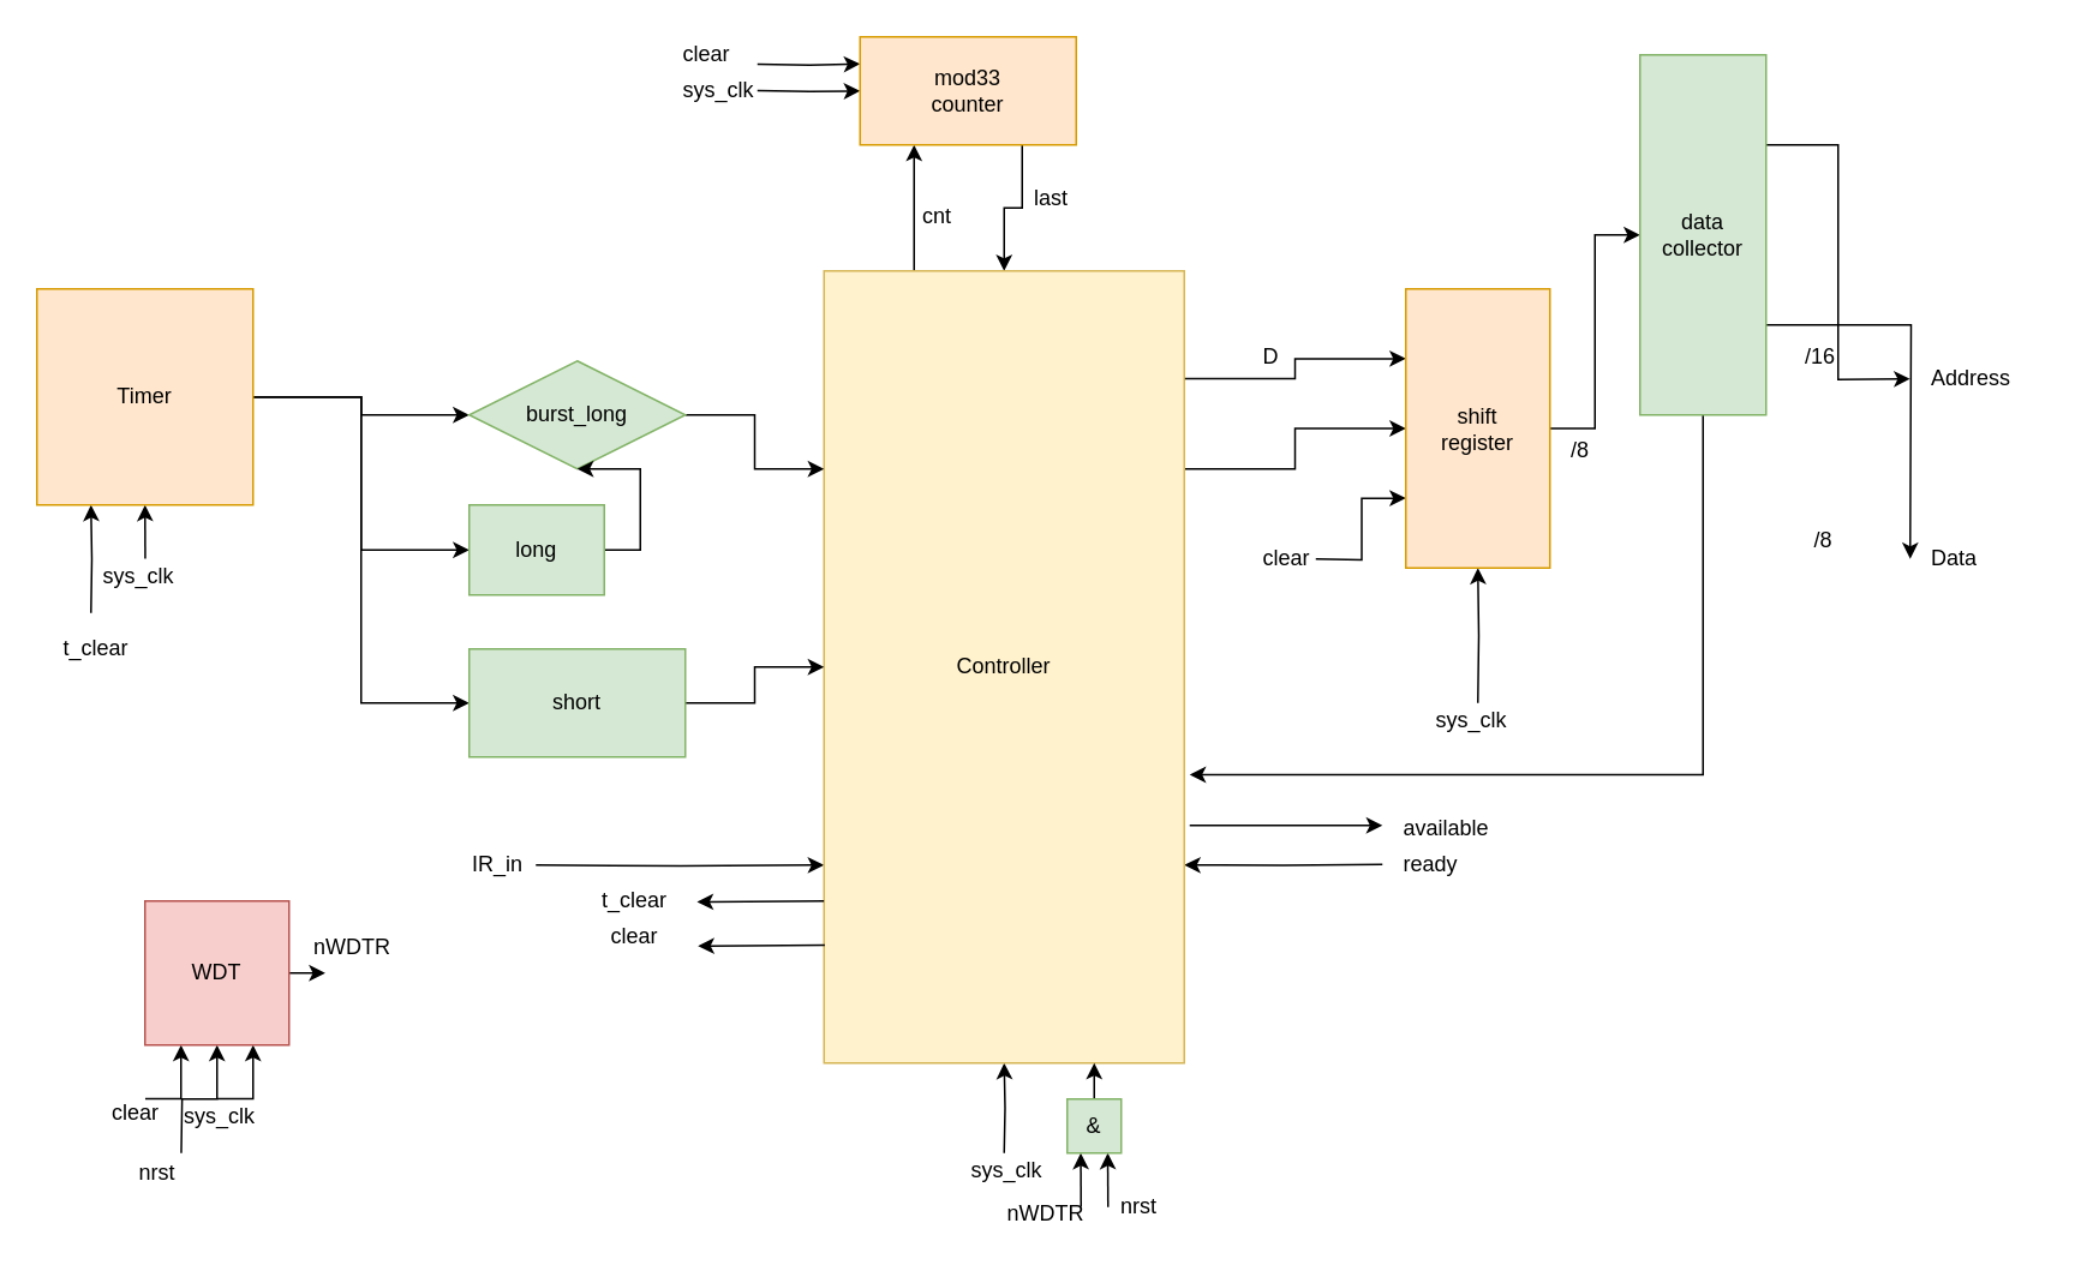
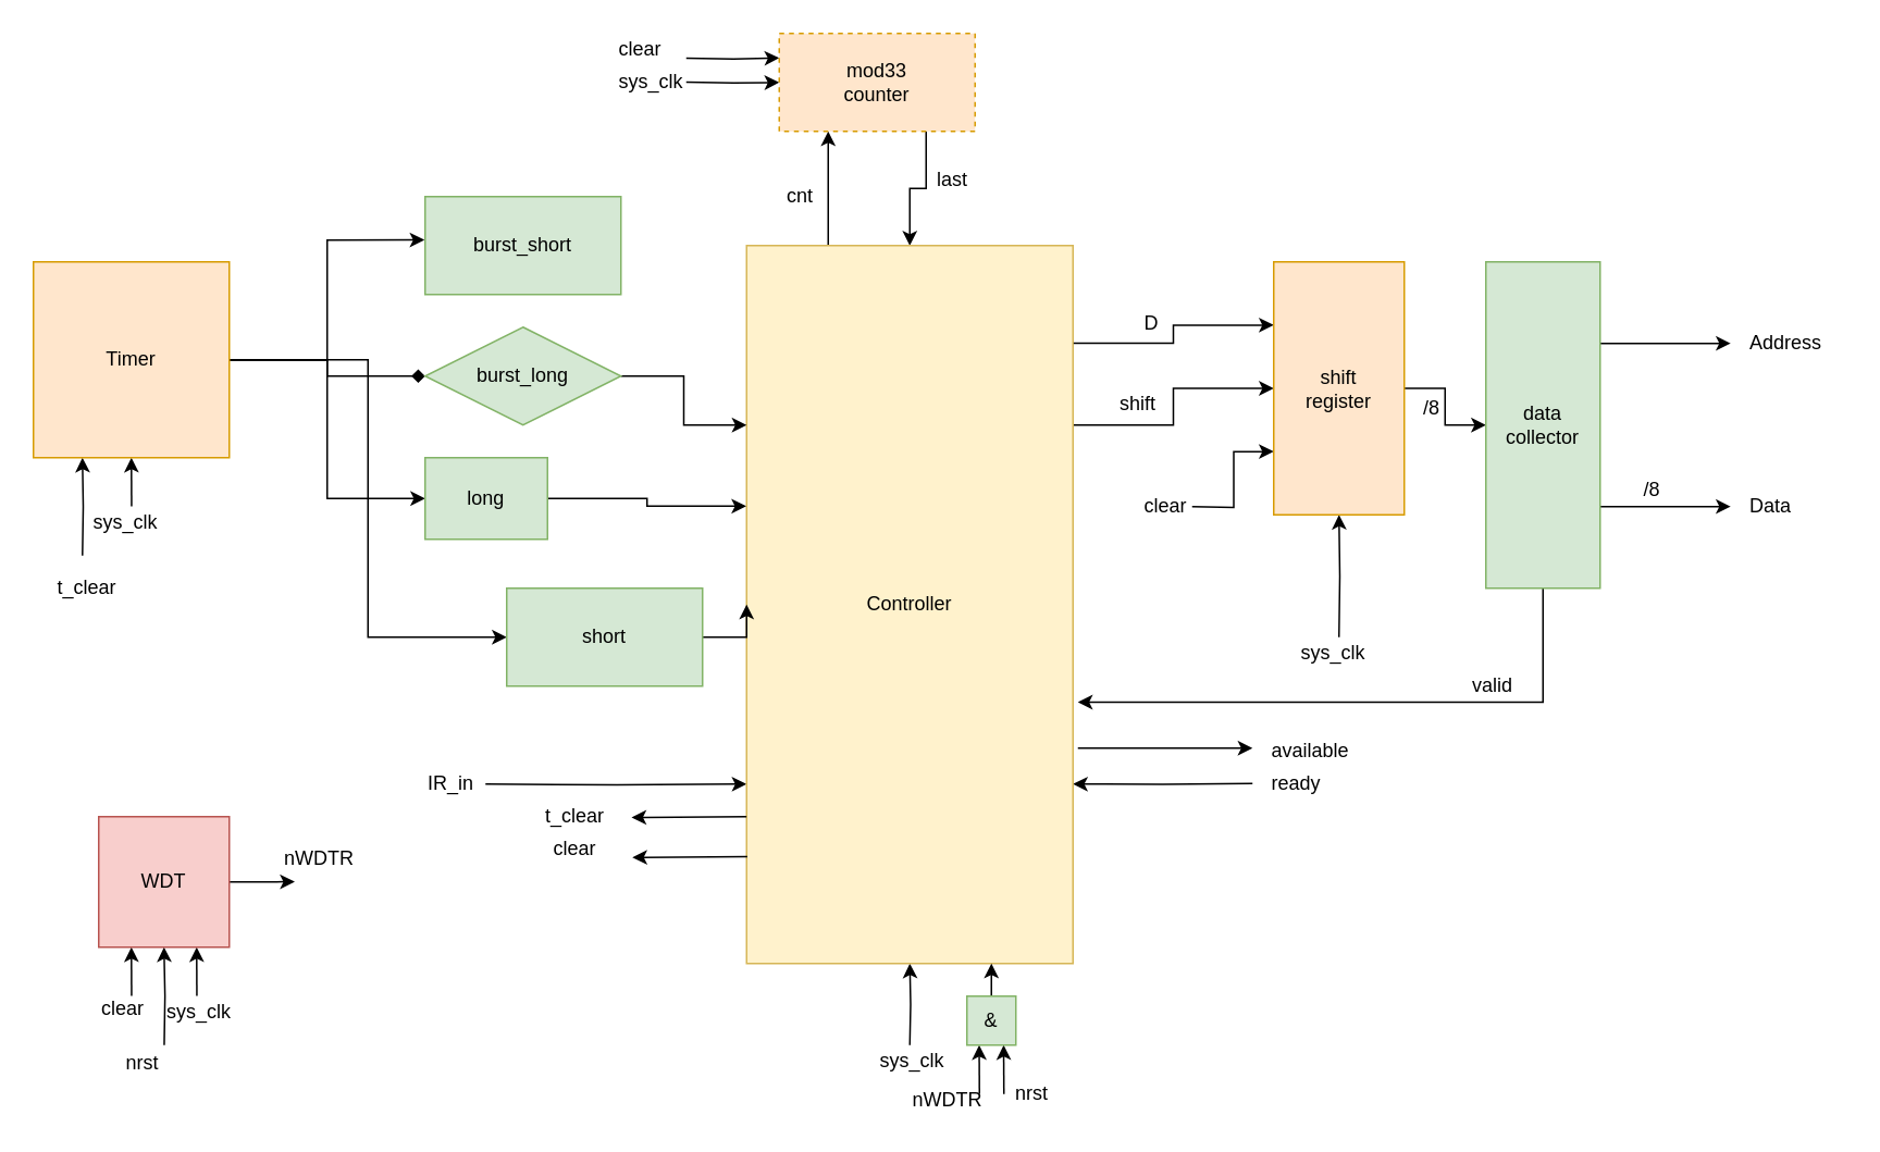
- <mxCell id="53" value="mod33&lt;br&gt;counter" style="rounded=0;whiteSpace=wrap;html=1;fillColor=#ffe6cc;strokeColor=#d79b00;" vertex="1" parent="1"><mxGeometry x="477" y="20" width="120" height="60" as="geometry" /></mxCell>
+ <mxCell id="53" value="mod33&lt;br&gt;counter" style="rounded=0;whiteSpace=wrap;html=1;fillColor=#ffe6cc;strokeColor=#d79b00;dashed=1;" vertex="1" parent="1"><mxGeometry x="477" y="20" width="120" height="60" as="geometry" /></mxCell>
- <mxCell id="56" value="cnt" style="text;html=1;resizable=0;points=[];autosize=1;align=left;verticalAlign=top;spacingTop=-4;" vertex="1" parent="1"><mxGeometry x="510" y="110" width="30" height="20" as="geometry" /></mxCell>
+ <mxCell id="56" value="cnt" style="text;html=1;resizable=0;points=[];autosize=1;align=left;verticalAlign=top;spacingTop=-4;" vertex="1" parent="1"><mxGeometry x="480" y="110" width="30" height="20" as="geometry" /></mxCell>
- <mxCell id="42" value="data&lt;br&gt;collector" style="rounded=0;whiteSpace=wrap;html=1;fillColor=#d5e8d4;strokeColor=#82b366;" vertex="1" parent="1"><mxGeometry x="910" y="30" width="70" height="200" as="geometry" /></mxCell>
+ <mxCell id="42" value="data&lt;br&gt;collector" style="rounded=0;whiteSpace=wrap;html=1;fillColor=#d5e8d4;strokeColor=#82b366;" vertex="1" parent="1"><mxGeometry x="910" y="160" width="70" height="200" as="geometry" /></mxCell>
+ <mxCell id="19" value="burst_short" style="rounded=0;whiteSpace=wrap;html=1;fillColor=#d5e8d4;strokeColor=#82b366;" vertex="1" parent="1"><mxGeometry x="260" y="120" width="120" height="60" as="geometry" /></mxCell>
+ <mxCell id="12" style="edgeStyle=orthogonalEdgeStyle;rounded=0;orthogonalLoop=1;jettySize=auto;html=1;exitX=1;exitY=0.5;exitDx=0;exitDy=0;entryX=-0.003;entryY=0.443;entryDx=0;entryDy=0;entryPerimeter=0;" edge="1" parent="1" source="16" target="19"><mxGeometry relative="1" as="geometry" /></mxCell>
- <mxCell id="43" value="/16" style="text;html=1;resizable=0;points=[];autosize=1;align=left;verticalAlign=top;spacingTop=-4;" vertex="1" parent="1"><mxGeometry x="1000" y="188" width="30" height="20" as="geometry" /></mxCell>
- <mxCell id="13" style="edgeStyle=orthogonalEdgeStyle;rounded=0;orthogonalLoop=1;jettySize=auto;html=1;exitX=1;exitY=0.5;exitDx=0;exitDy=0;entryX=0;entryY=0.5;entryDx=0;entryDy=0;" edge="1" parent="1" source="16" target="21"><mxGeometry relative="1" as="geometry" /></mxCell>
+ <mxCell id="13" style="edgeStyle=orthogonalEdgeStyle;rounded=0;orthogonalLoop=1;jettySize=auto;html=1;exitX=1;exitY=0.5;exitDx=0;exitDy=0;entryX=0;entryY=0.5;entryDx=0;entryDy=0;endArrow=diamond;" edge="1" parent="1" source="16" target="21"><mxGeometry relative="1" as="geometry" /></mxCell>
+ <mxCell id="50" value="shift" style="text;html=1;resizable=0;points=[];autosize=1;align=left;verticalAlign=top;spacingTop=-4;" vertex="1" parent="1"><mxGeometry x="683.5" y="237" width="40" height="20" as="geometry" /></mxCell>
- <mxCell id="22" style="edgeStyle=orthogonalEdgeStyle;rounded=0;orthogonalLoop=1;jettySize=auto;html=1;exitX=1;exitY=0.5;exitDx=0;exitDy=0;" edge="1" parent="1" source="23" target="21"><mxGeometry relative="1" as="geometry" /></mxCell>
+ <mxCell id="22" style="edgeStyle=orthogonalEdgeStyle;rounded=0;orthogonalLoop=1;jettySize=auto;html=1;exitX=1;exitY=0.5;exitDx=0;exitDy=0;entryX=-0.001;entryY=0.363;entryDx=0;entryDy=0;entryPerimeter=0;" edge="1" parent="1" source="23" target="8"><mxGeometry relative="1" as="geometry" /></mxCell>
- <mxCell id="25" value="short" style="rounded=0;whiteSpace=wrap;html=1;fillColor=#d5e8d4;strokeColor=#82b366;" vertex="1" parent="1"><mxGeometry x="260" y="360" width="120" height="60" as="geometry" /></mxCell>
+ <mxCell id="25" value="short" style="rounded=0;whiteSpace=wrap;html=1;fillColor=#d5e8d4;strokeColor=#82b366;" vertex="1" parent="1"><mxGeometry x="310" y="360" width="120" height="60" as="geometry" /></mxCell>
+ <mxCell id="44" value="valid" style="text;html=1;resizable=0;points=[];autosize=1;align=left;verticalAlign=top;spacingTop=-4;" vertex="1" parent="1"><mxGeometry x="900" y="410" width="40" height="20" as="geometry" /></mxCell>
- <mxCell id="64" value="WDT" style="whiteSpace=wrap;html=1;aspect=fixed;fillColor=#f8cecc;strokeColor=#b85450;" vertex="1" parent="1"><mxGeometry x="80" y="500" width="80" height="80" as="geometry" /></mxCell>
+ <mxCell id="64" value="WDT" style="whiteSpace=wrap;html=1;aspect=fixed;fillColor=#f8cecc;strokeColor=#b85450;" vertex="1" parent="1"><mxGeometry x="60" y="500" width="80" height="80" as="geometry" /></mxCell>
